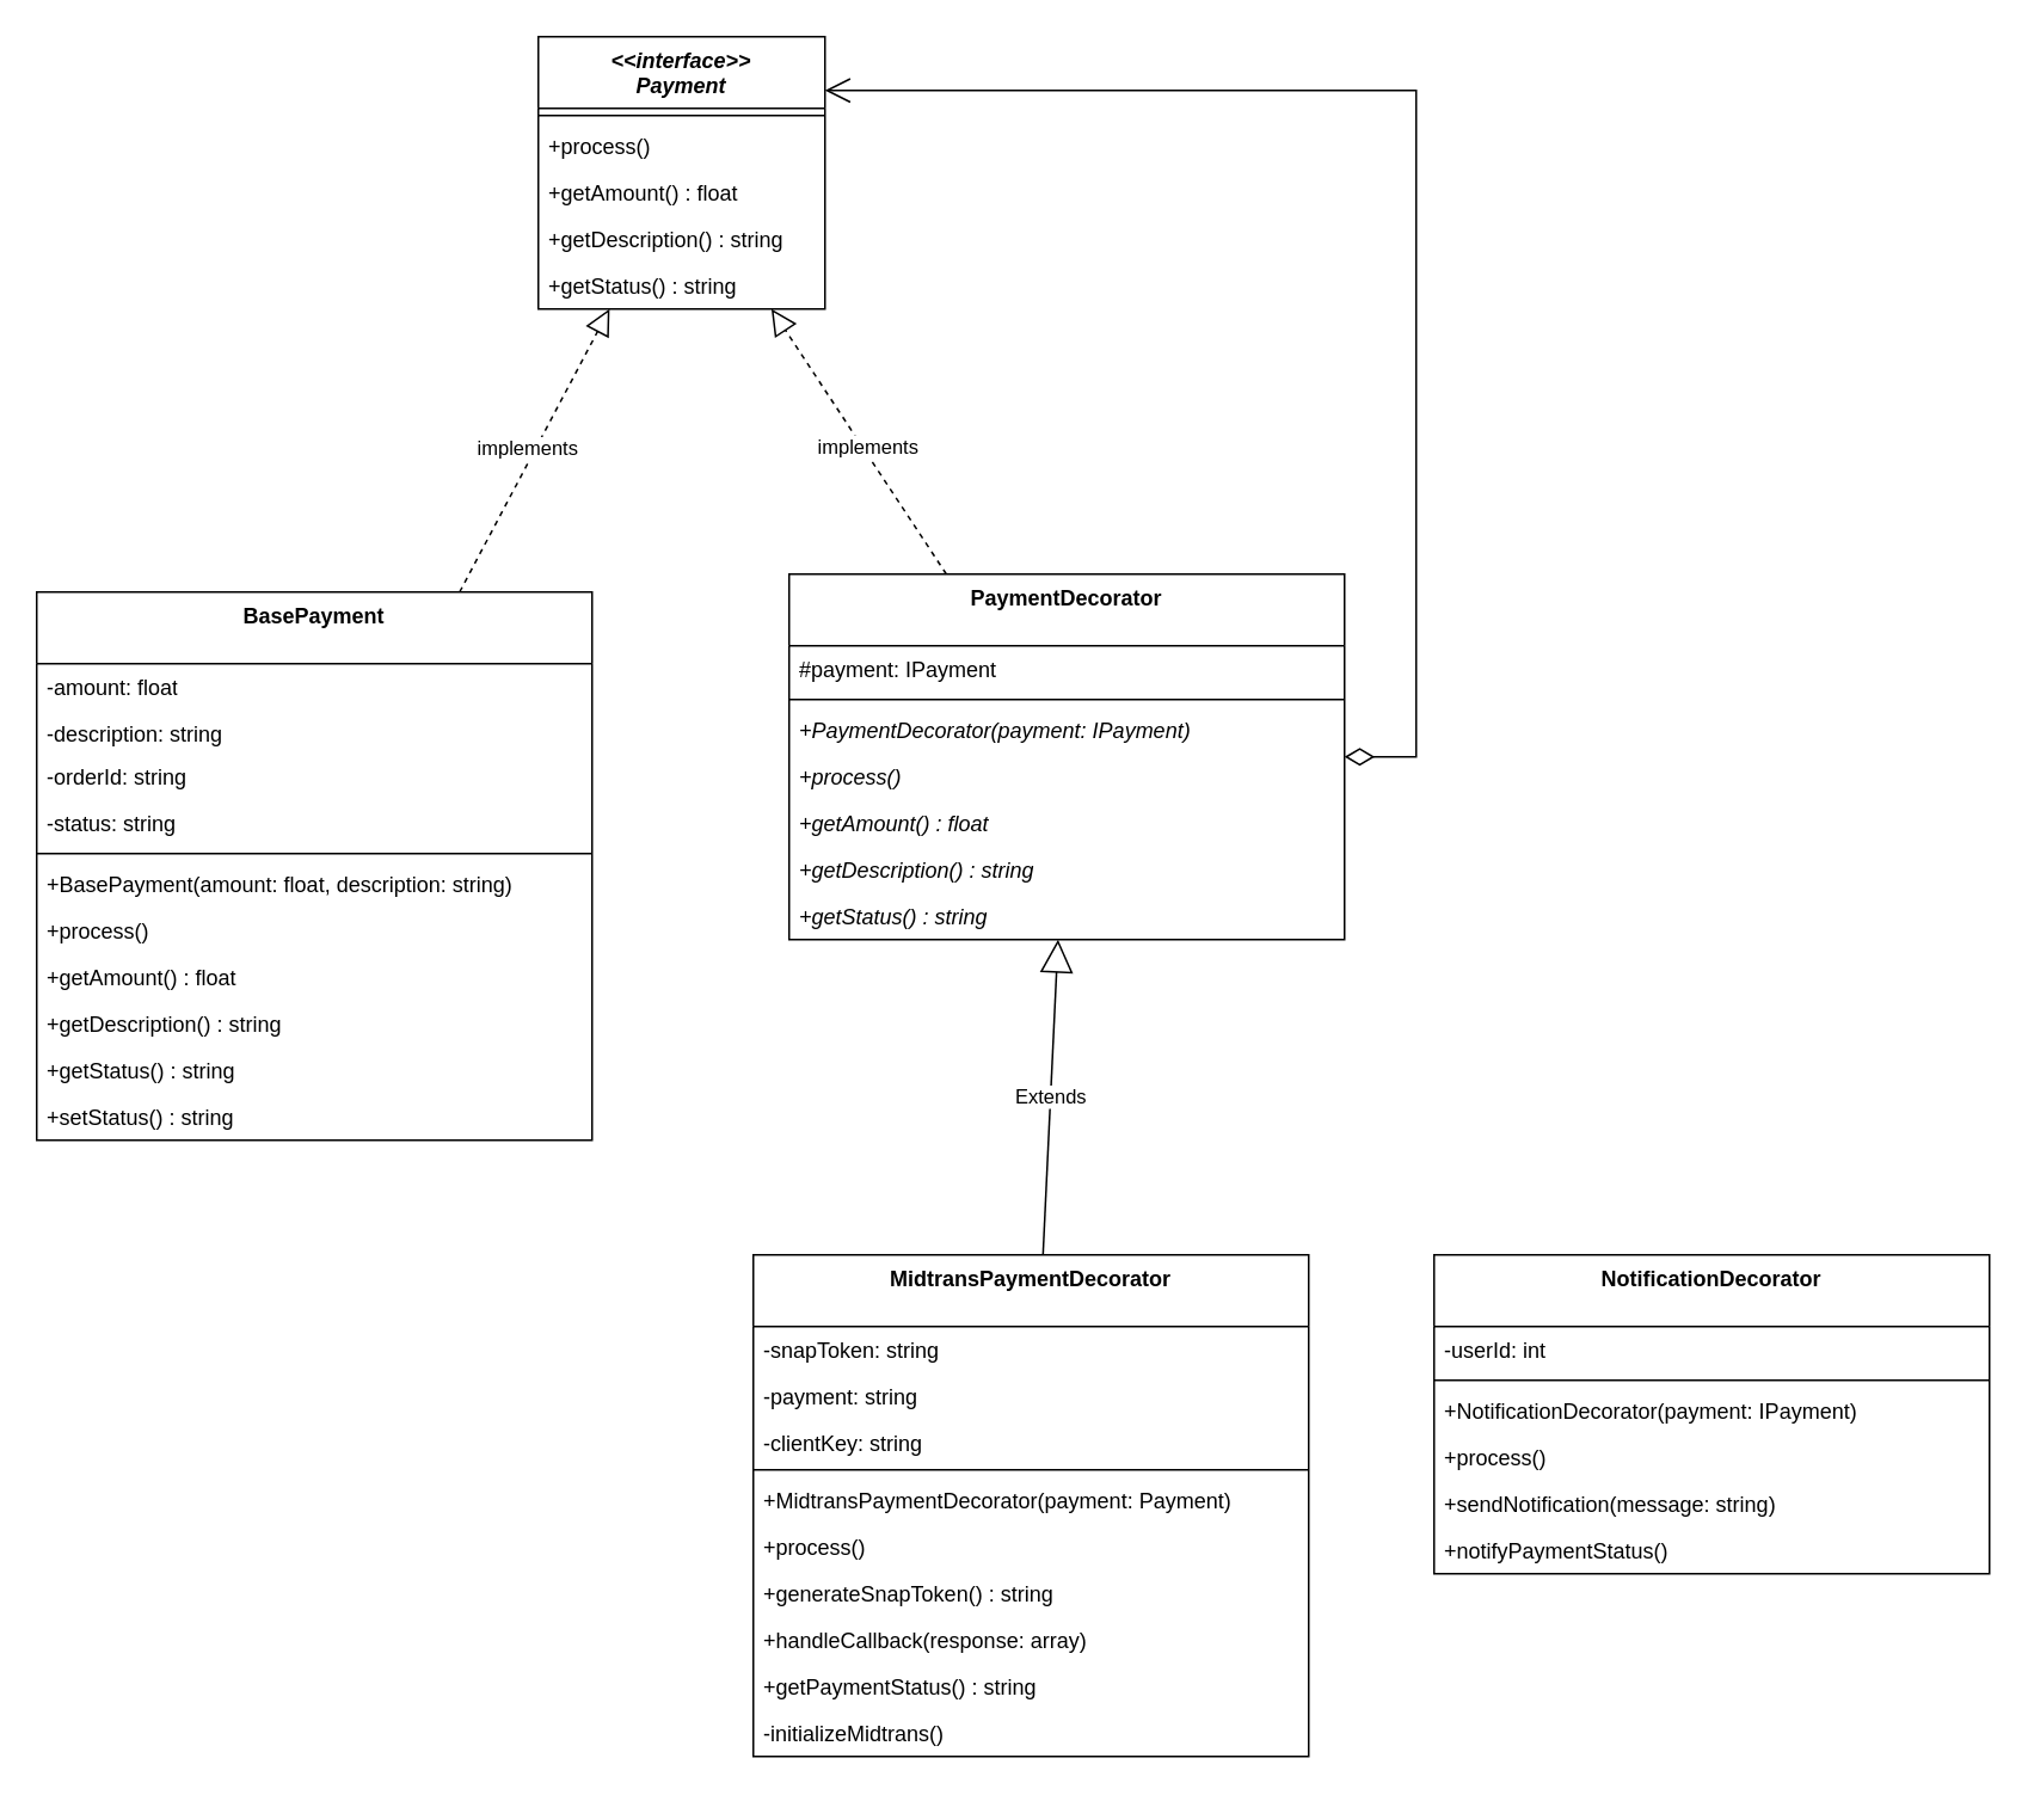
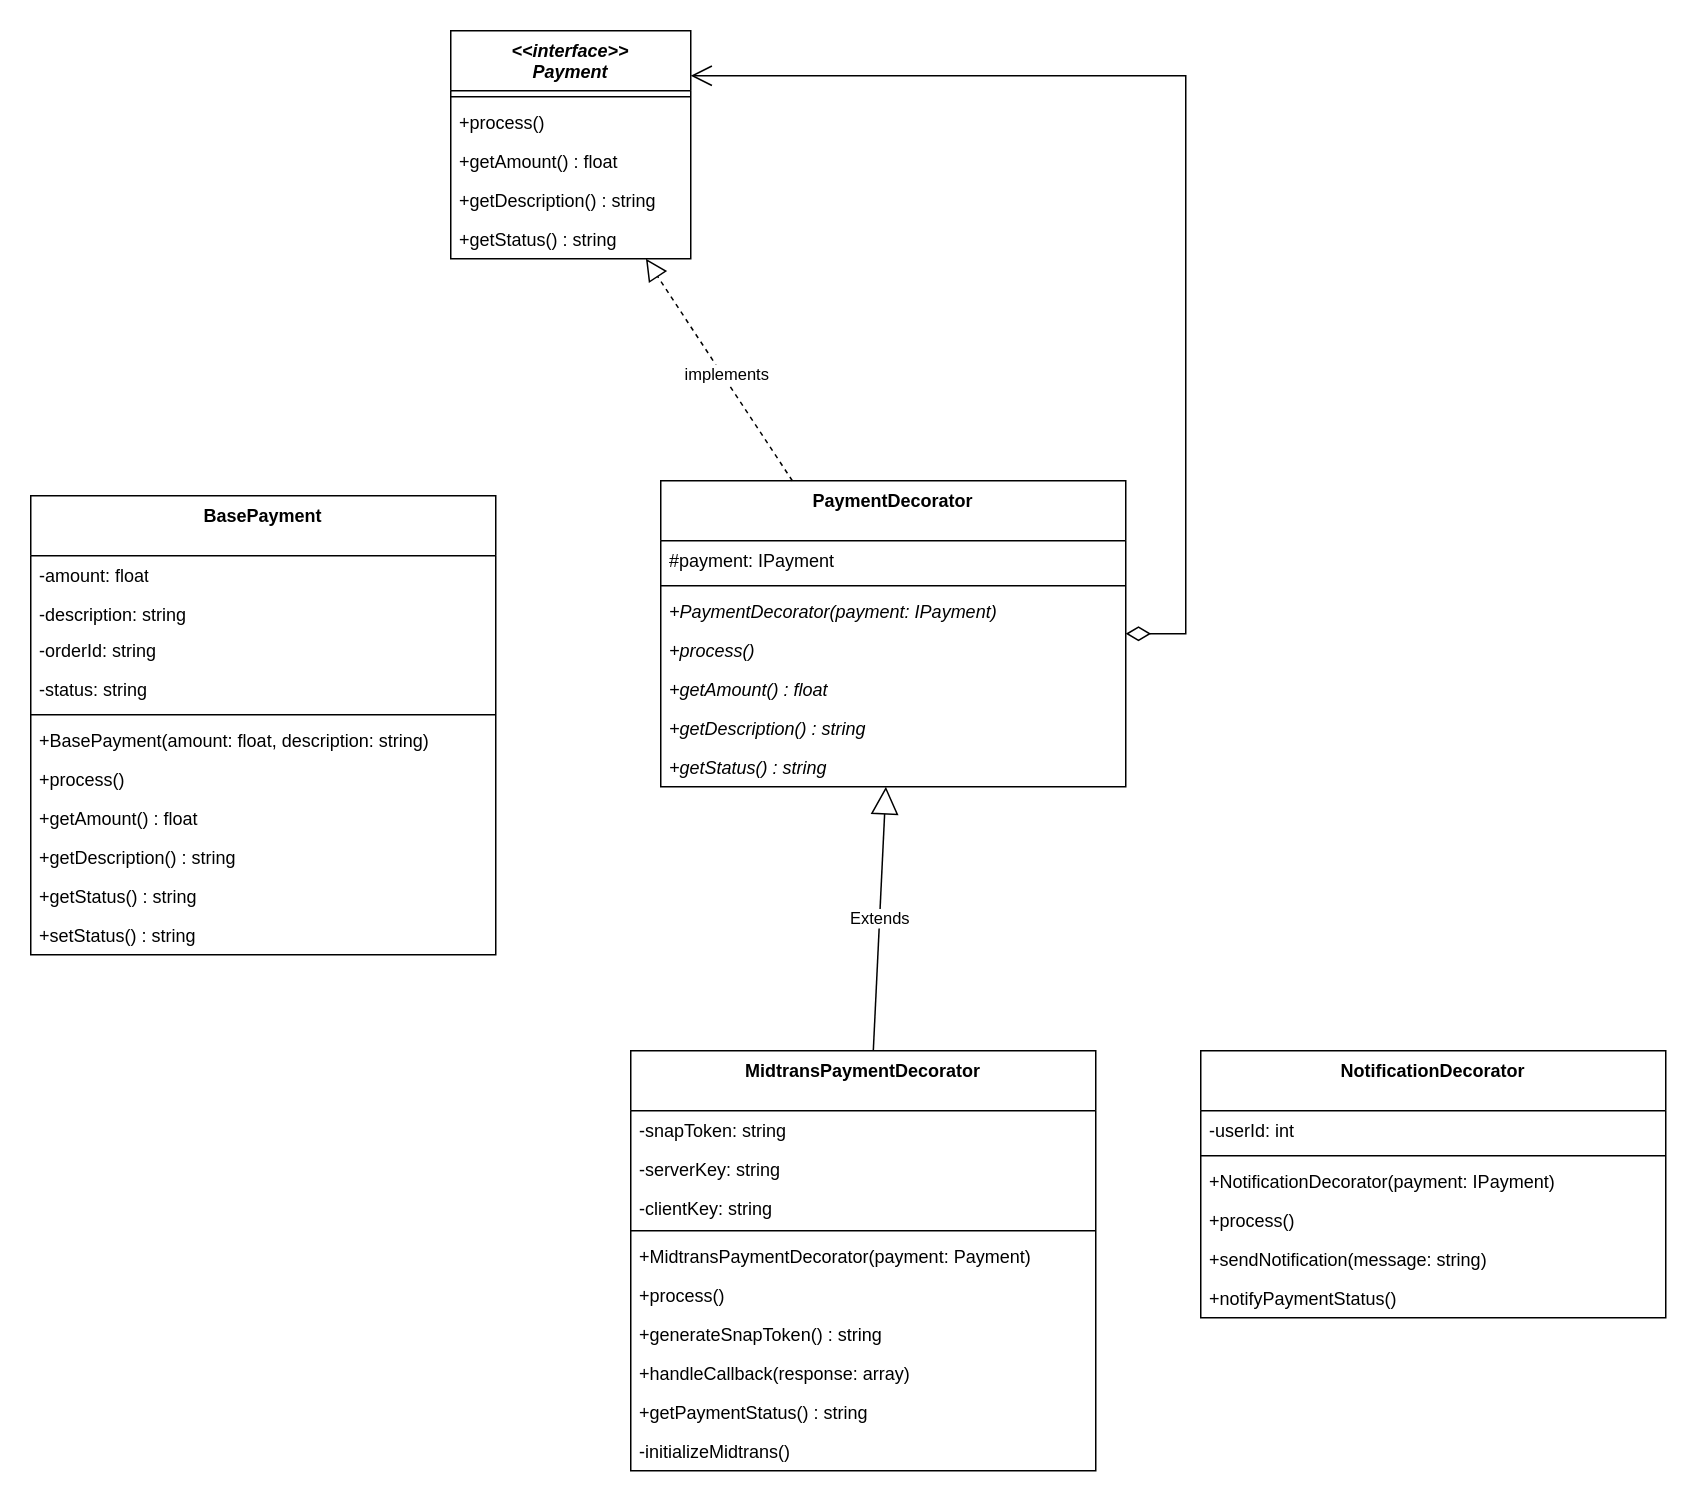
- <mxCell id="46" value="" style="endArrow=block;dashed=1;endFill=0;endSize=12;html=1;rounded=0;" edge="1" parent="1" source="8" target="2"><mxGeometry width="160" relative="1" as="geometry"><mxPoint x="350" y="710" as="sourcePoint" /><mxPoint x="510" y="710" as="targetPoint" /></mxGeometry></mxCell>
- <mxCell id="47" value="implements" style="edgeLabel;html=1;align=center;verticalAlign=middle;resizable=0;points=[];" vertex="1" connectable="0" parent="46"><mxGeometry x="-0.007" y="4" relative="1" as="geometry"><mxPoint x="-1" as="offset" /></mxGeometry></mxCell>
- <mxCell id="30" value="-payment: string" style="text;strokeColor=none;fillColor=none;align=left;verticalAlign=top;spacingLeft=4;spacingRight=4;overflow=hidden;rotatable=0;points=[[0,0.5],[1,0.5]];portConstraint=eastwest;whiteSpace=wrap;html=1;" vertex="1" parent="28"><mxGeometry y="66" width="310" height="26" as="geometry" /></mxCell>
+ <mxCell id="30" value="-serverKey: string" style="text;strokeColor=none;fillColor=none;align=left;verticalAlign=top;spacingLeft=4;spacingRight=4;overflow=hidden;rotatable=0;points=[[0,0.5],[1,0.5]];portConstraint=eastwest;whiteSpace=wrap;html=1;" vertex="1" parent="28"><mxGeometry y="66" width="310" height="26" as="geometry" /></mxCell>
